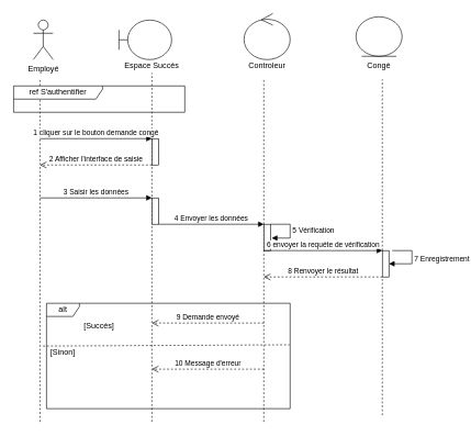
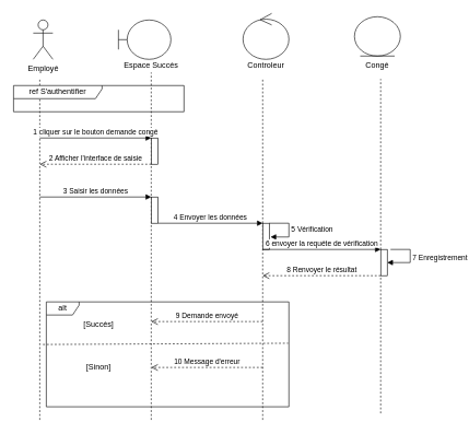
- <mxCell id="32" value="[Sinon]" style="text;html=1;strokeColor=none;fillColor=none;align=center;verticalAlign=middle;whiteSpace=wrap;rounded=0;" vertex="1" parent="1"><mxGeometry x="75" y="525" width="40" height="20" as="geometry" /></mxCell>
+ <mxCell id="32" value="[Sinon]" style="text;html=1;strokeColor=none;fillColor=none;align=center;verticalAlign=middle;whiteSpace=wrap;rounded=0;" vertex="1" parent="1"><mxGeometry x="130" y="550" width="40" height="20" as="geometry" /></mxCell>
